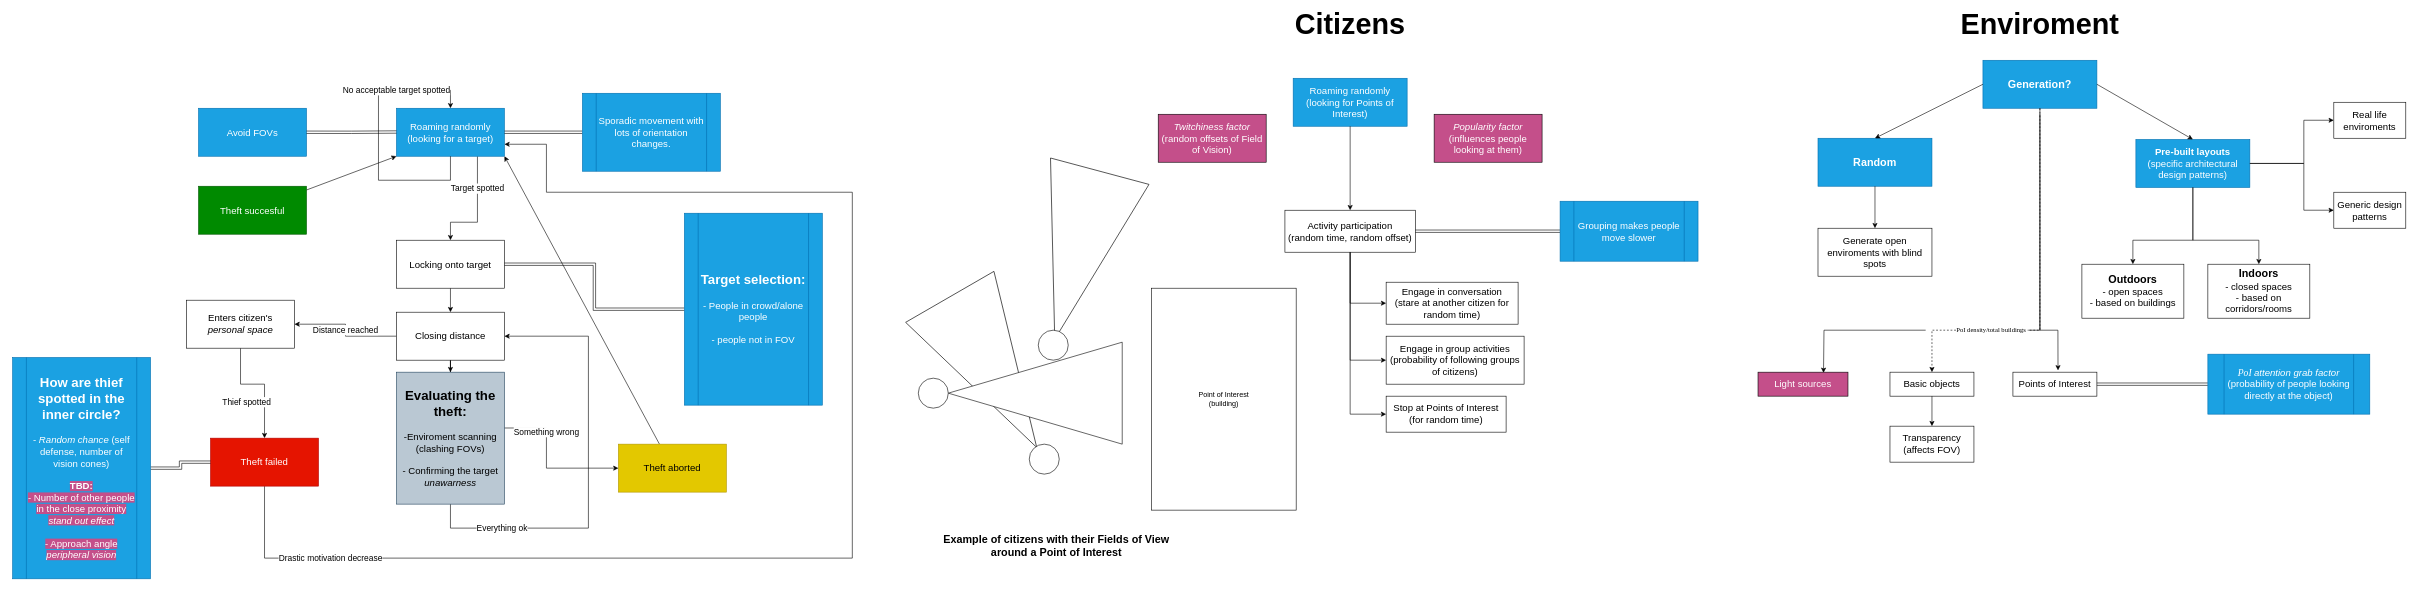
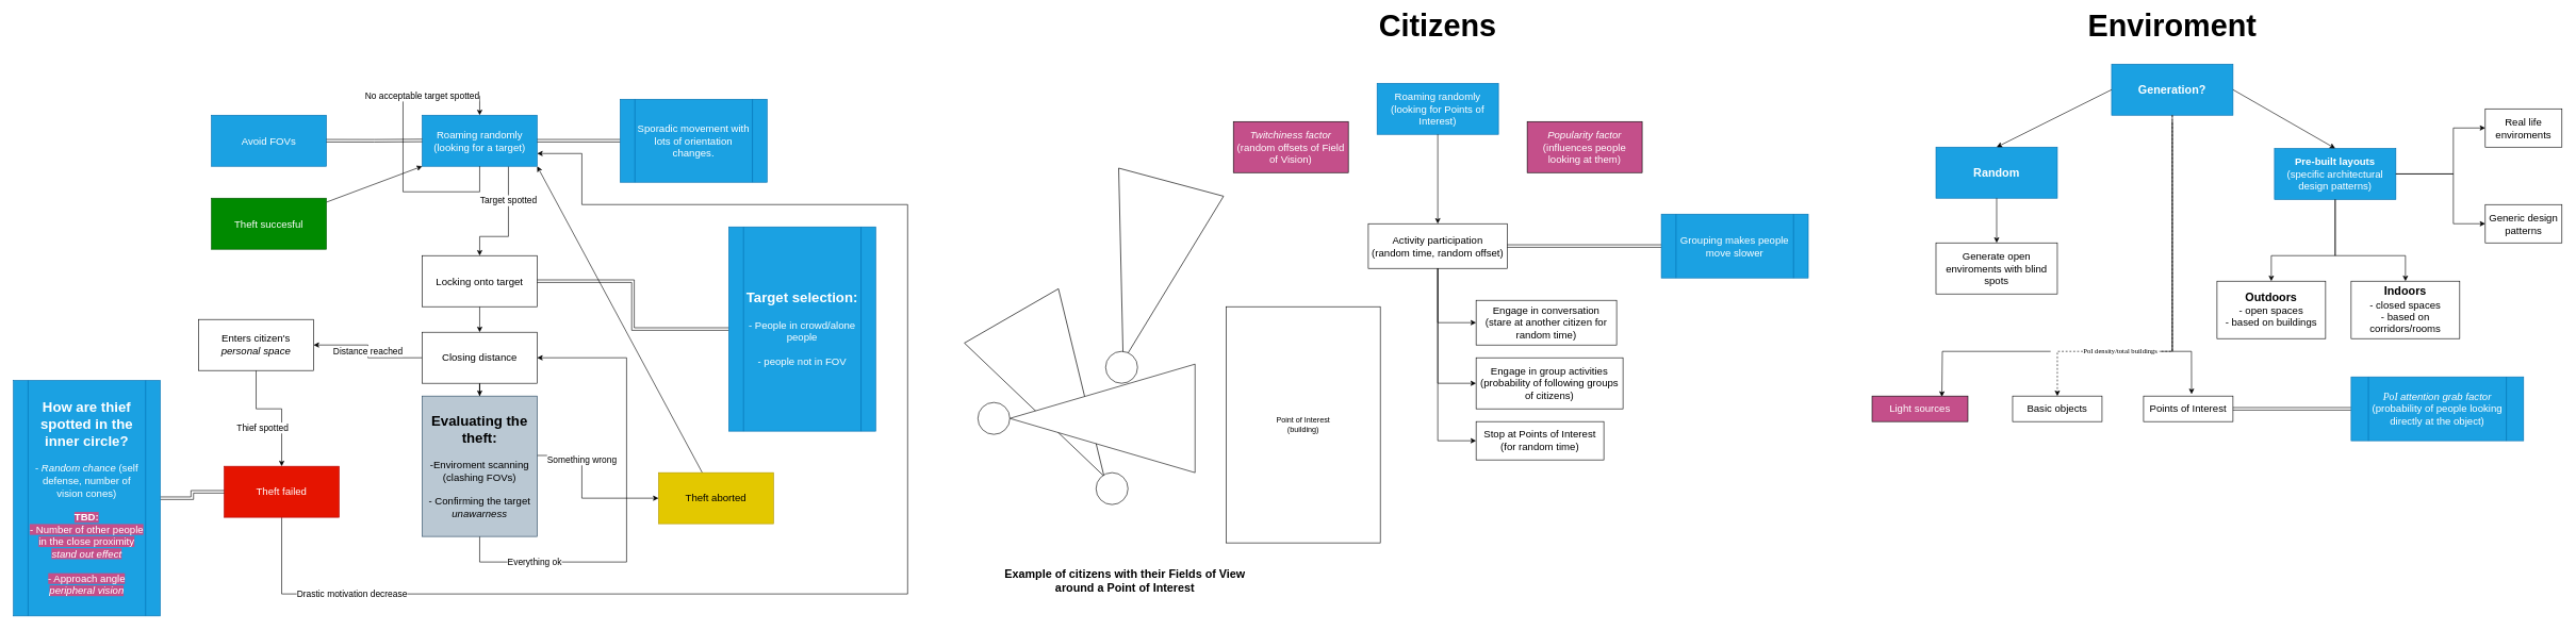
- <mxCell id="69" value="" style="endArrow=classic;html=1;rounded=0;exitX=0.5;exitY=1;exitDx=0;exitDy=0;entryX=0.5;entryY=0;entryDx=0;entryDy=0;" parent="1" source="65" target="70" edge="1"><mxGeometry width="50" height="50" relative="1" as="geometry"><mxPoint x="3250" y="740" as="sourcePoint" /><mxPoint x="3220" y="700" as="targetPoint" /></mxGeometry></mxCell>
- <mxCell id="70" value="&lt;font style=&quot;font-size: 16px;&quot;&gt;Transparency&lt;/font&gt;&lt;div&gt;&lt;font style=&quot;font-size: 16px;&quot;&gt;(affects FOV)&lt;/font&gt;&lt;/div&gt;" style="rounded=0;whiteSpace=wrap;html=1;" parent="1" vertex="1"><mxGeometry x="3150" y="710" width="140" height="60" as="geometry" /></mxCell>
